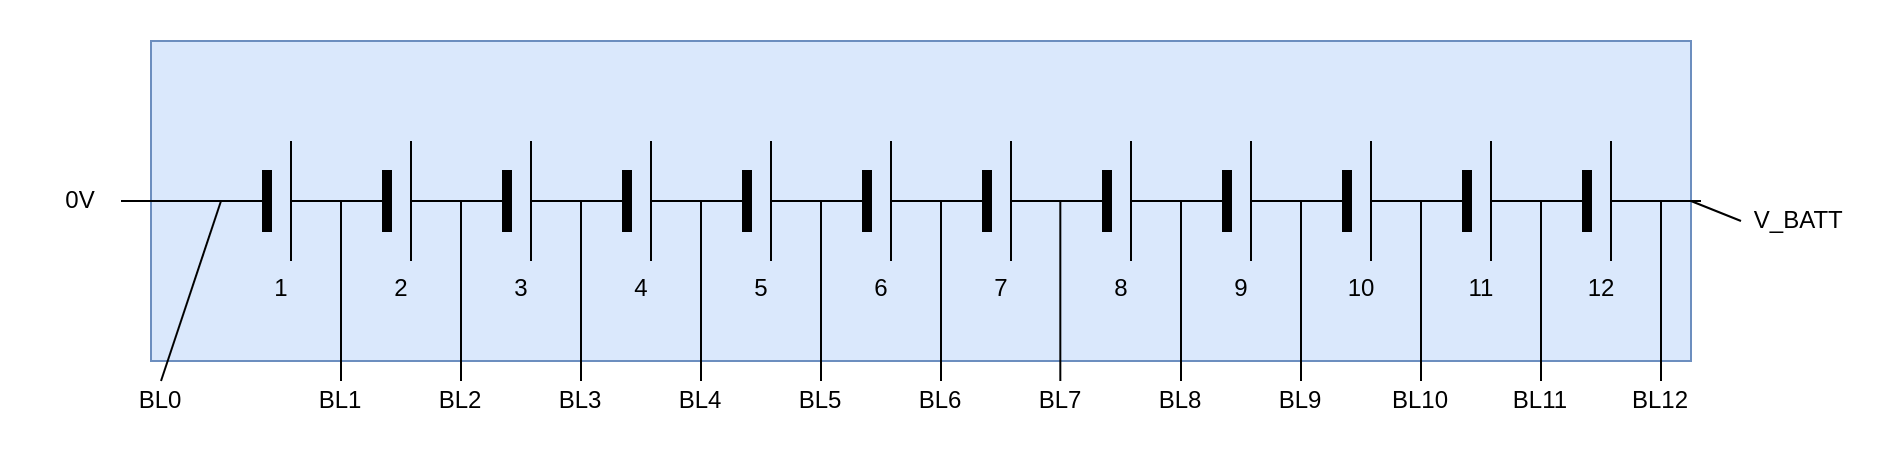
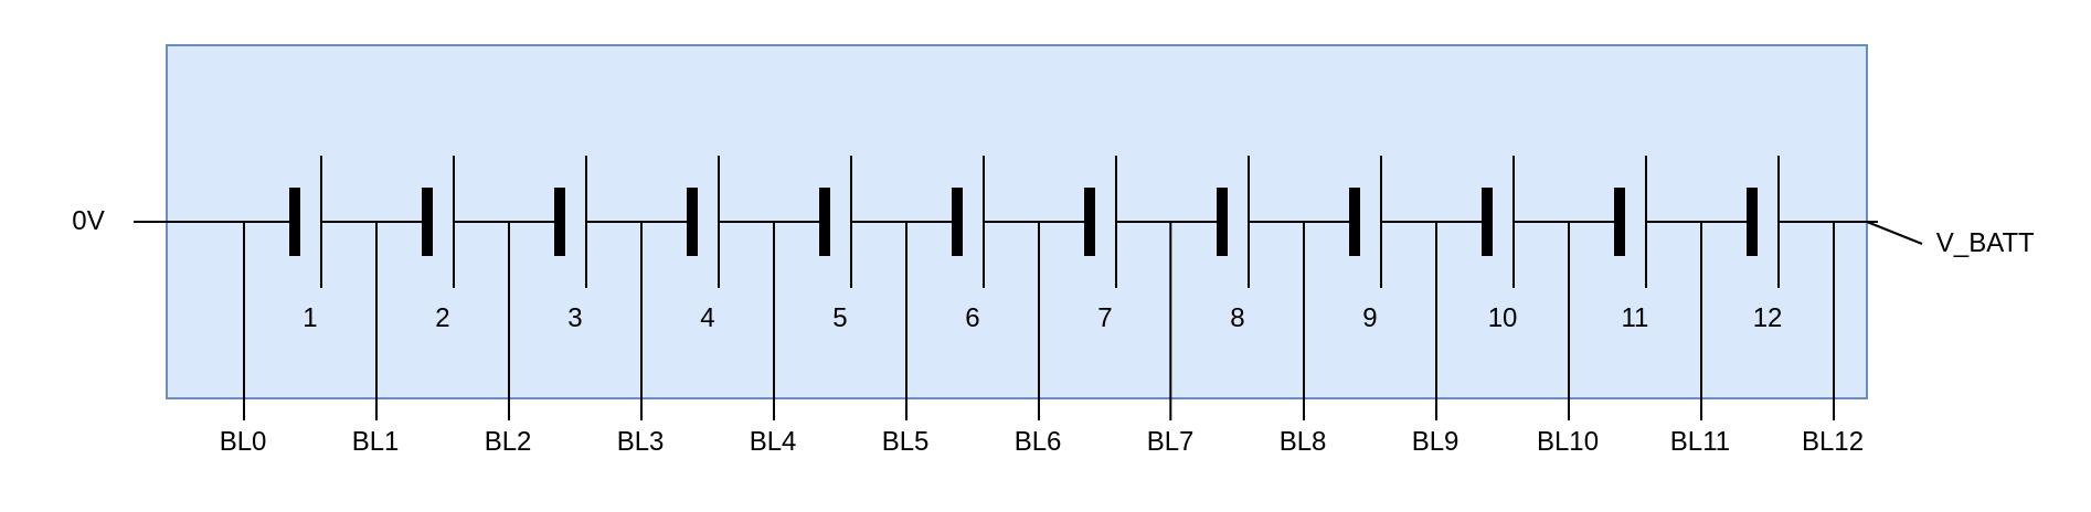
- <mxCell id="18" value="BL0" style="text;html=1;strokeColor=none;fillColor=none;align=center;verticalAlign=middle;whiteSpace=wrap;rounded=0;" parent="1" vertex="1"><mxGeometry x="60" y="190" width="40" height="20" as="geometry" /></mxCell>
+ <mxCell id="18" value="BL0" style="text;html=1;strokeColor=none;fillColor=none;align=center;verticalAlign=middle;whiteSpace=wrap;rounded=0;" parent="1" vertex="1"><mxGeometry x="90" y="190" width="40" height="20" as="geometry" /></mxCell>
